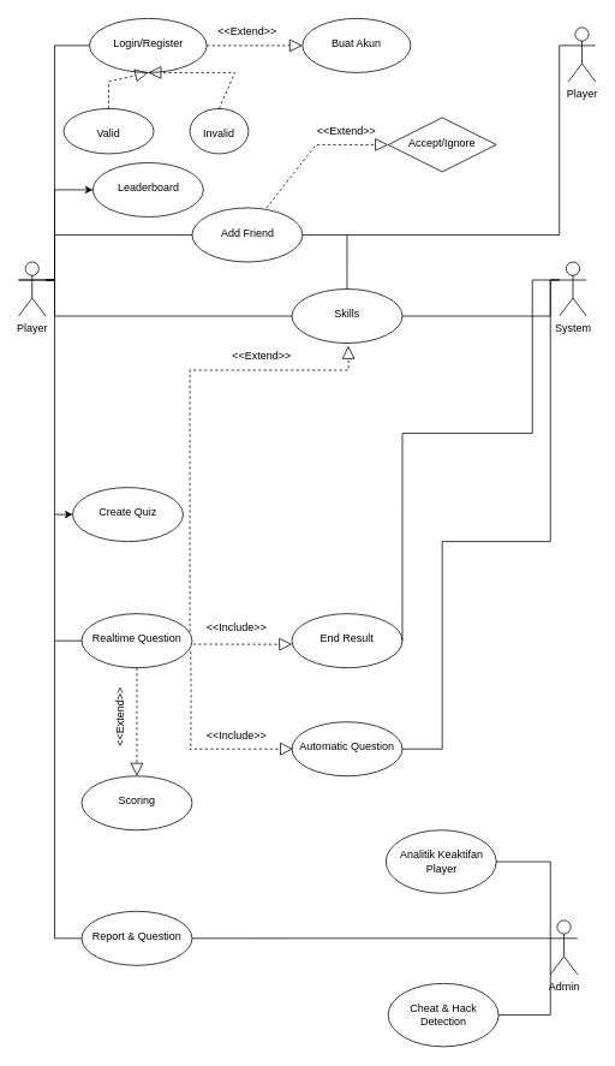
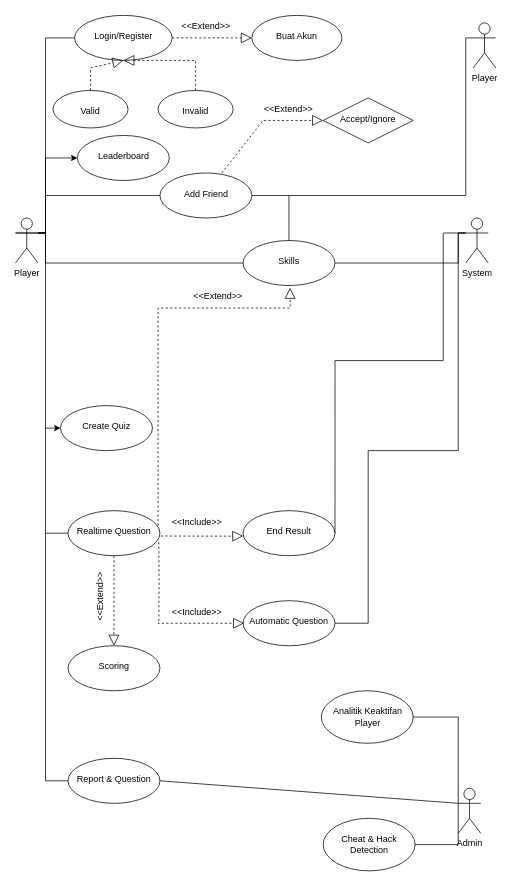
- <mxCell id="9" value="&lt;br&gt;Invalid" style="ellipse;whiteSpace=wrap;html=1;verticalAlign=top;align=center;" parent="1" vertex="1"><mxGeometry x="210" y="120" width="65" height="50" as="geometry" /></mxCell>
+ <mxCell id="9" value="&lt;br&gt;Invalid" style="ellipse;whiteSpace=wrap;html=1;verticalAlign=top;align=center;" parent="1" vertex="1"><mxGeometry x="210" y="120" width="100" height="50" as="geometry" /></mxCell>
- <mxCell id="40" value="Admin" style="shape=umlActor;verticalLabelPosition=bottom;verticalAlign=top;html=1;outlineConnect=0;" parent="1" vertex="1"><mxGeometry x="610" y="1020" width="30" height="60" as="geometry" /></mxCell>
+ <mxCell id="40" value="Admin" style="shape=umlActor;verticalLabelPosition=bottom;verticalAlign=top;html=1;outlineConnect=0;" parent="1" vertex="1"><mxGeometry x="610" y="1050" width="30" height="60" as="geometry" /></mxCell>
